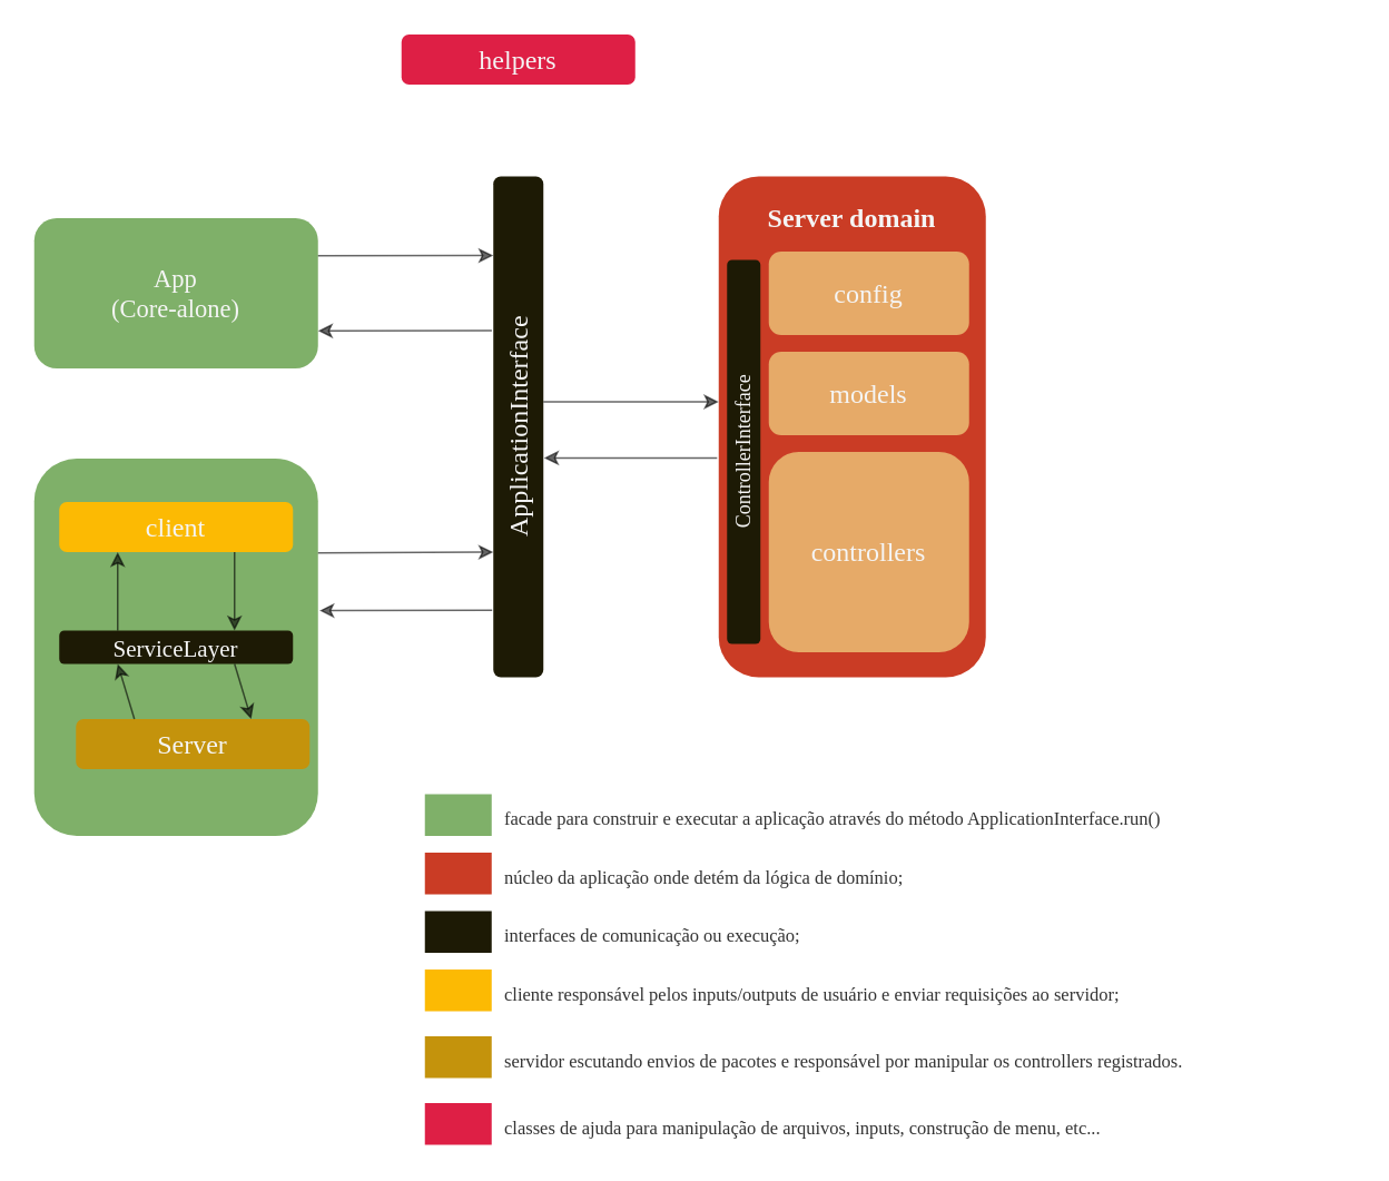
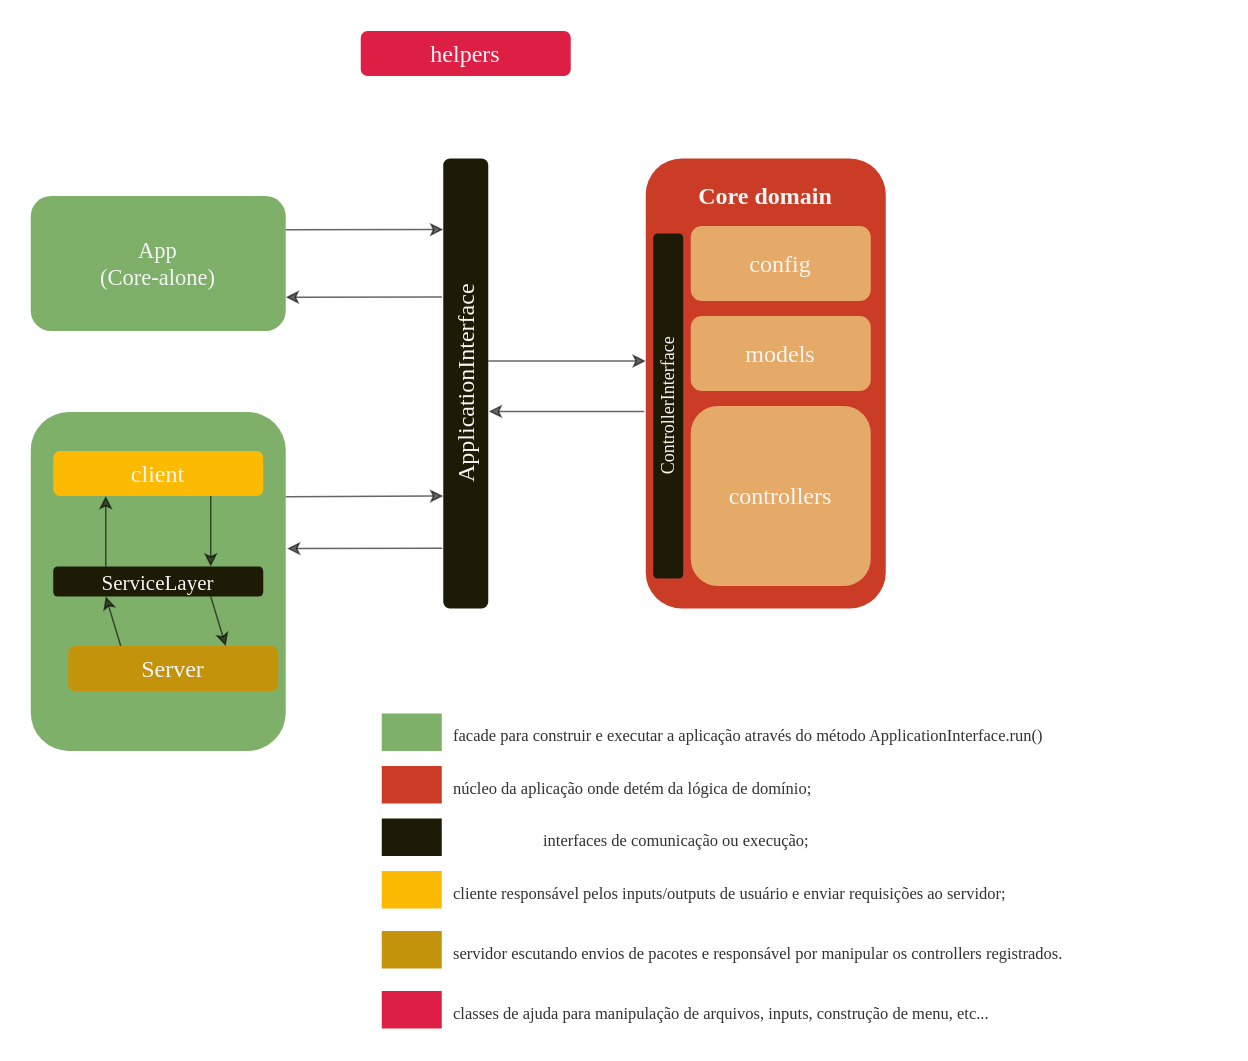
- <mxCell id="8" value="Server domain" style="text;html=1;strokeColor=none;fillColor=none;align=center;verticalAlign=middle;whiteSpace=wrap;rounded=0;fontSize=16;fontFamily=monaco;fontStyle=1;fontColor=#f5f5f5;" parent="1" vertex="1"><mxGeometry x="440" y="120" width="140" height="20" as="geometry" /></mxCell>
+ <mxCell id="8" value="Core domain" style="text;html=1;strokeColor=none;fillColor=none;align=center;verticalAlign=middle;whiteSpace=wrap;rounded=0;fontSize=16;fontFamily=monaco;fontStyle=1;fontColor=#f5f5f5;" parent="1" vertex="1"><mxGeometry x="440" y="120" width="140" height="20" as="geometry" /></mxCell>
- <mxCell id="26" value="&lt;span style=&quot;font-size: 11px&quot;&gt;interfaces de comunicação ou execução;&lt;/span&gt;" style="text;html=1;strokeColor=none;fillColor=none;align=left;verticalAlign=middle;whiteSpace=wrap;rounded=0;labelBackgroundColor=#ffffff;fontFamily=monaco;fontSize=16;fontColor=#323232;" parent="1" vertex="1"><mxGeometry x="300" y="547.5" width="410" height="20" as="geometry" /></mxCell>
+ <mxCell id="26" value="&lt;span style=&quot;font-size: 11px&quot;&gt;interfaces de comunicação ou execução;&lt;/span&gt;" style="text;html=1;strokeColor=none;fillColor=none;align=left;verticalAlign=middle;whiteSpace=wrap;rounded=0;labelBackgroundColor=#ffffff;fontFamily=monaco;fontSize=16;fontColor=#323232;" parent="1" vertex="1"><mxGeometry x="360" y="547.5" width="410" height="20" as="geometry" /></mxCell>
